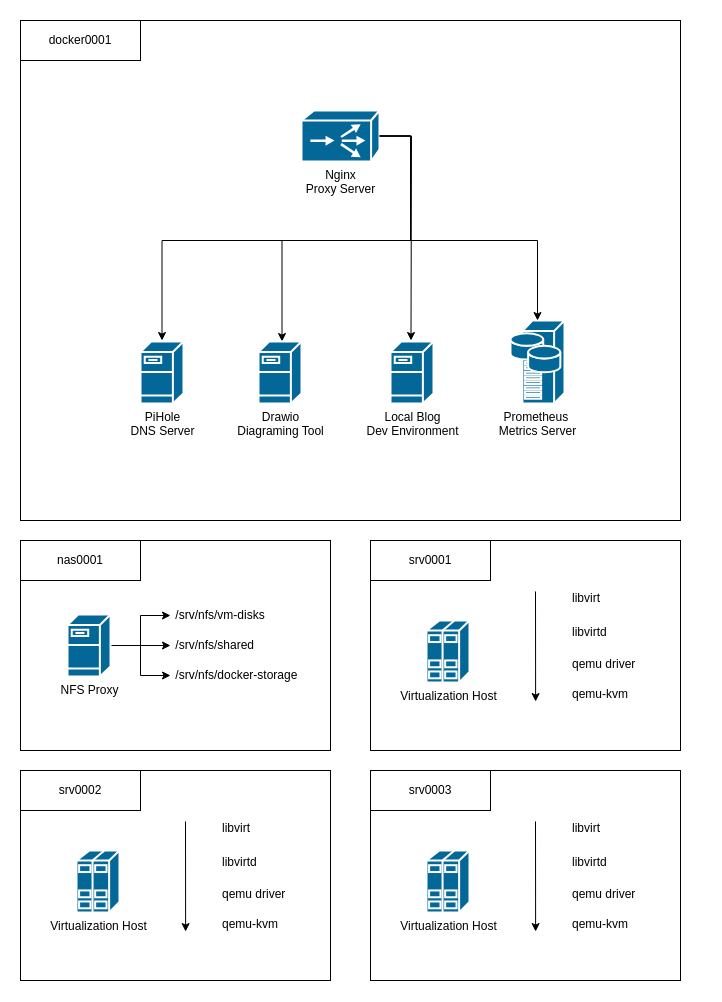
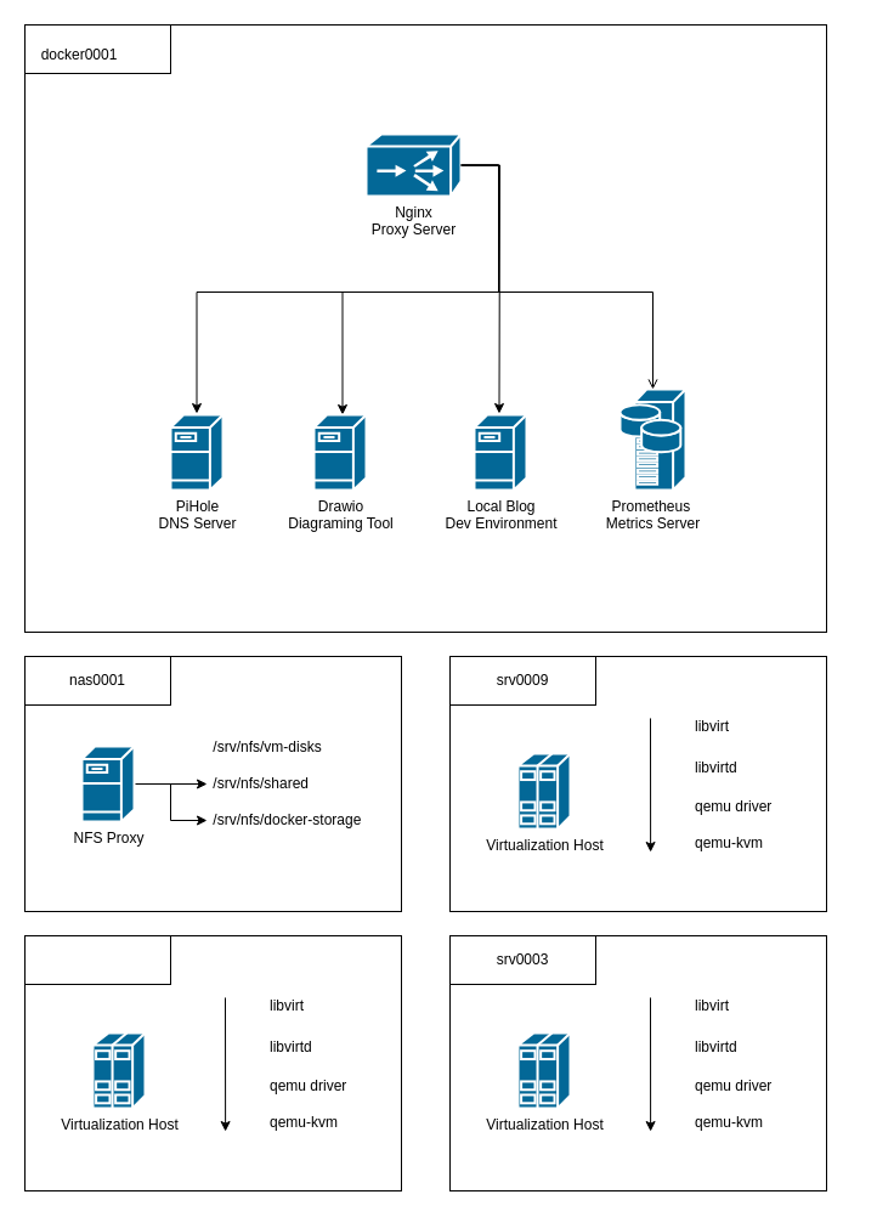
- <mxCell id="18" value="docker0001" style="text;html=1;align=center;verticalAlign=middle;whiteSpace=wrap;rounded=0;container=0;" vertex="1" parent="15"><mxGeometry x="35" y="7.5" width="50" height="25" as="geometry" /></mxCell>
+ <mxCell id="18" value="docker0001" style="text;html=1;align=center;verticalAlign=middle;whiteSpace=wrap;rounded=0;container=0;" vertex="1" parent="15"><mxGeometry x="20" y="12.5" width="50" height="25" as="geometry" /></mxCell>
- <mxCell id="24" style="edgeStyle=orthogonalEdgeStyle;rounded=0;orthogonalLoop=1;jettySize=auto;html=1;entryX=0.5;entryY=0;entryDx=0;entryDy=0;entryPerimeter=0;" edge="1" parent="15" source="20" target="21"><mxGeometry relative="1" as="geometry"><Array as="points"><mxPoint x="390" y="116" /><mxPoint x="390" y="220" /><mxPoint x="517" y="220" /></Array></mxGeometry></mxCell>
+ <mxCell id="24" style="edgeStyle=orthogonalEdgeStyle;rounded=0;orthogonalLoop=1;jettySize=auto;html=1;entryX=0.5;entryY=0;entryDx=0;entryDy=0;entryPerimeter=0;endArrow=open;" edge="1" parent="15" source="20" target="21"><mxGeometry relative="1" as="geometry"><Array as="points"><mxPoint x="390" y="116" /><mxPoint x="390" y="220" /><mxPoint x="517" y="220" /></Array></mxGeometry></mxCell>
- <mxCell id="14" value="srv0001" style="text;html=1;align=center;verticalAlign=middle;whiteSpace=wrap;rounded=0;container=0;" vertex="1" parent="1"><mxGeometry x="400" y="545" width="60" height="30" as="geometry" /></mxCell>
+ <mxCell id="14" value="srv0009" style="text;html=1;align=center;verticalAlign=middle;whiteSpace=wrap;rounded=0;container=0;" vertex="1" parent="1"><mxGeometry x="400" y="545" width="60" height="30" as="geometry" /></mxCell>
- <mxCell id="5" style="edgeStyle=orthogonalEdgeStyle;rounded=0;orthogonalLoop=1;jettySize=auto;html=1;entryX=0;entryY=0.5;entryDx=0;entryDy=0;" edge="1" parent="1" source="8" target="9"><mxGeometry relative="1" as="geometry" /></mxCell>
- <mxCell id="36" value="srv0002" style="text;html=1;align=center;verticalAlign=middle;whiteSpace=wrap;rounded=0;container=0;" vertex="1" parent="1"><mxGeometry x="50" y="775" width="60" height="30" as="geometry" /></mxCell>
